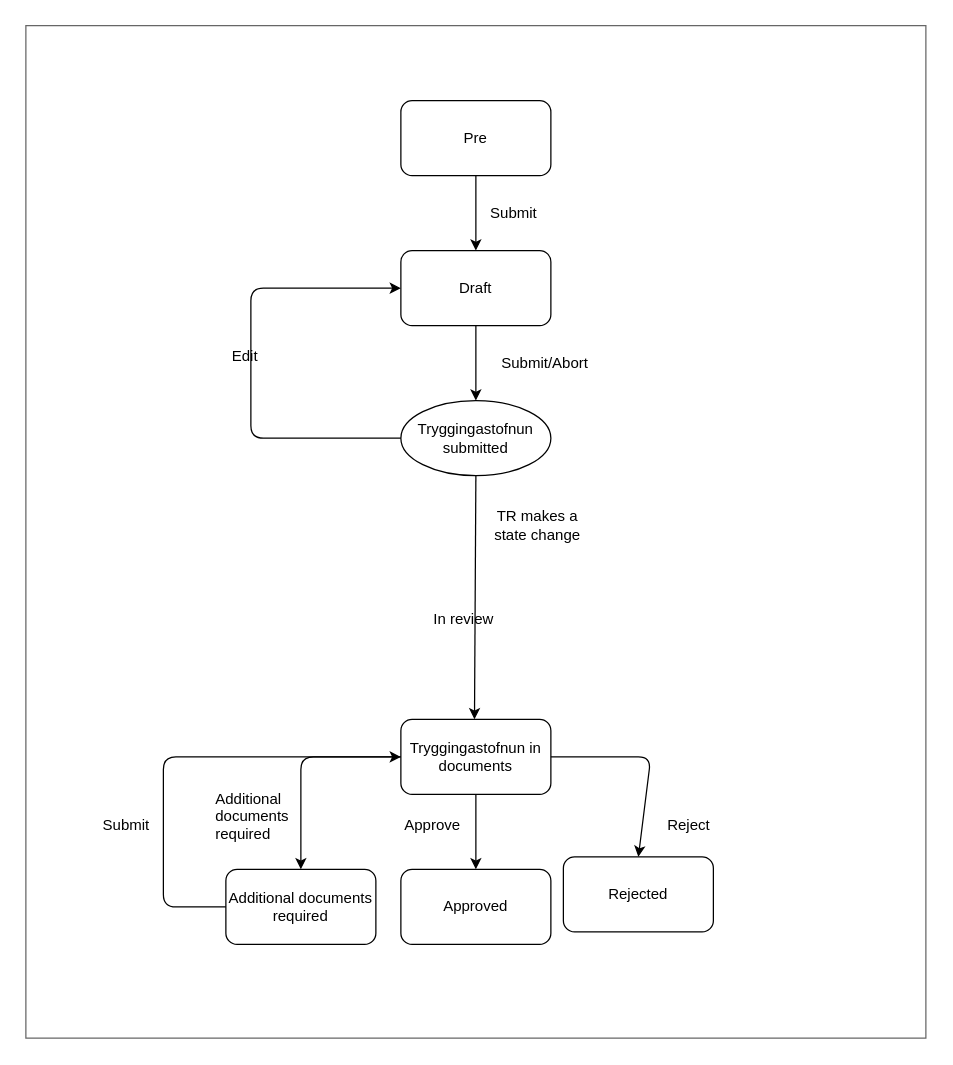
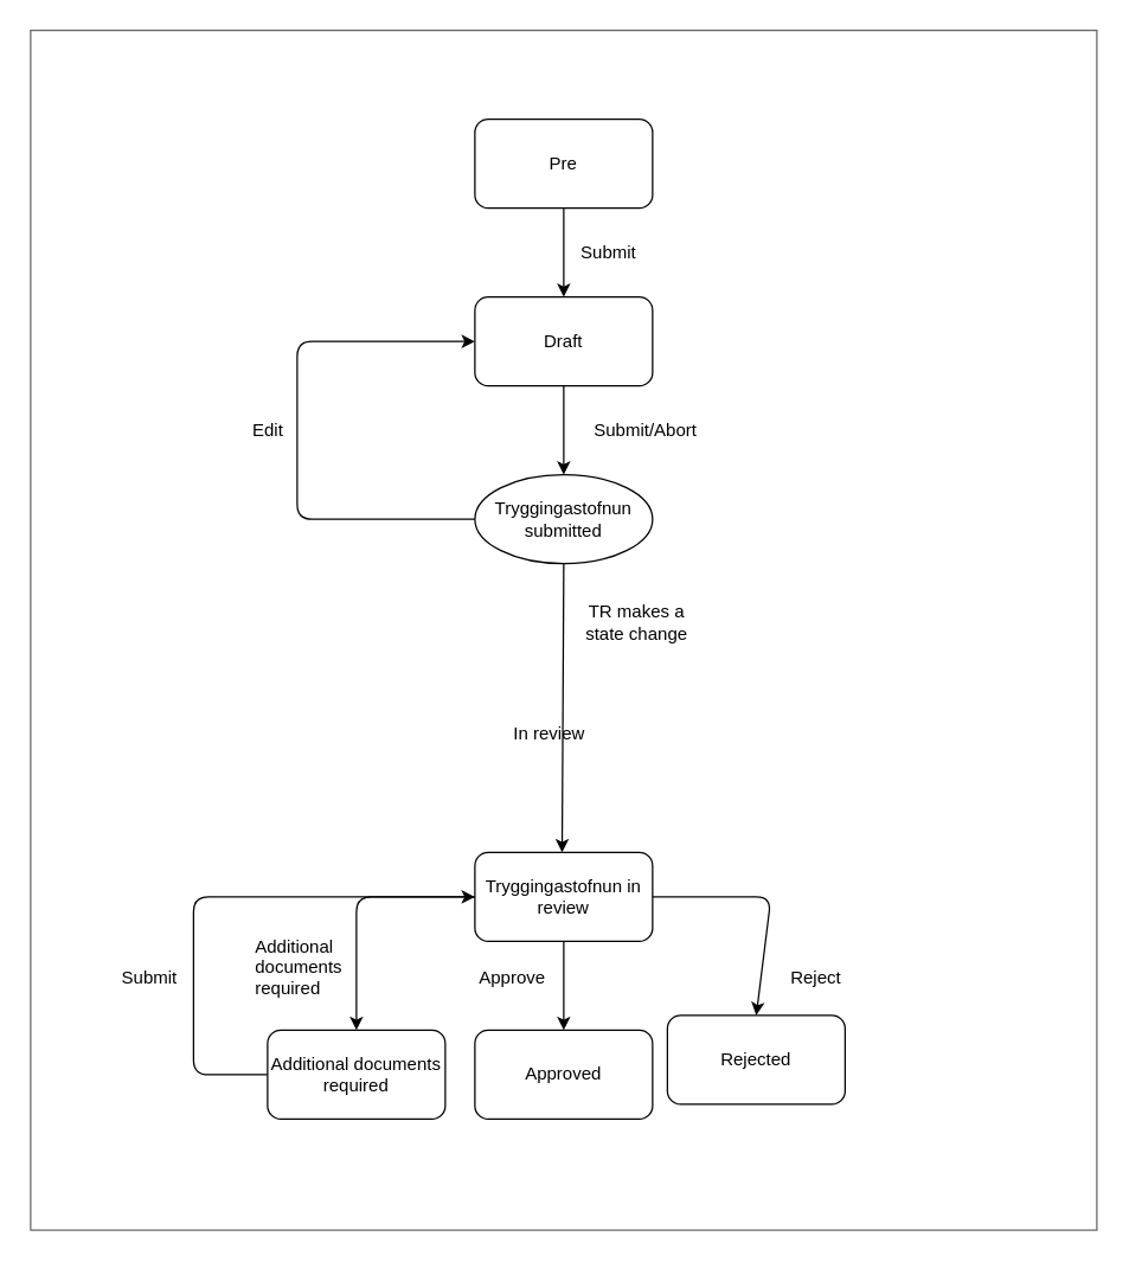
- <mxCell id="11" value="Edit" style="text;html=1;align=center;verticalAlign=middle;resizable=0;points=[];autosize=1;strokeColor=none;fillColor=none;fontColor=#000000;" parent="1" vertex="1"><mxGeometry x="175" y="270" width="40" height="30" as="geometry" /></mxCell>
+ <mxCell id="11" value="Edit" style="text;html=1;align=center;verticalAlign=middle;resizable=0;points=[];autosize=1;strokeColor=none;fillColor=none;fontColor=#000000;" parent="1" vertex="1"><mxGeometry x="160" y="275" width="40" height="30" as="geometry" /></mxCell>
- <mxCell id="5" value="Tryggingastofnun in documents" style="rounded=1;whiteSpace=wrap;html=1;" parent="1" vertex="1"><mxGeometry x="320" y="575" width="120" height="60" as="geometry" /></mxCell>
+ <mxCell id="5" value="Tryggingastofnun in review" style="rounded=1;whiteSpace=wrap;html=1;" parent="1" vertex="1"><mxGeometry x="320" y="575" width="120" height="60" as="geometry" /></mxCell>
